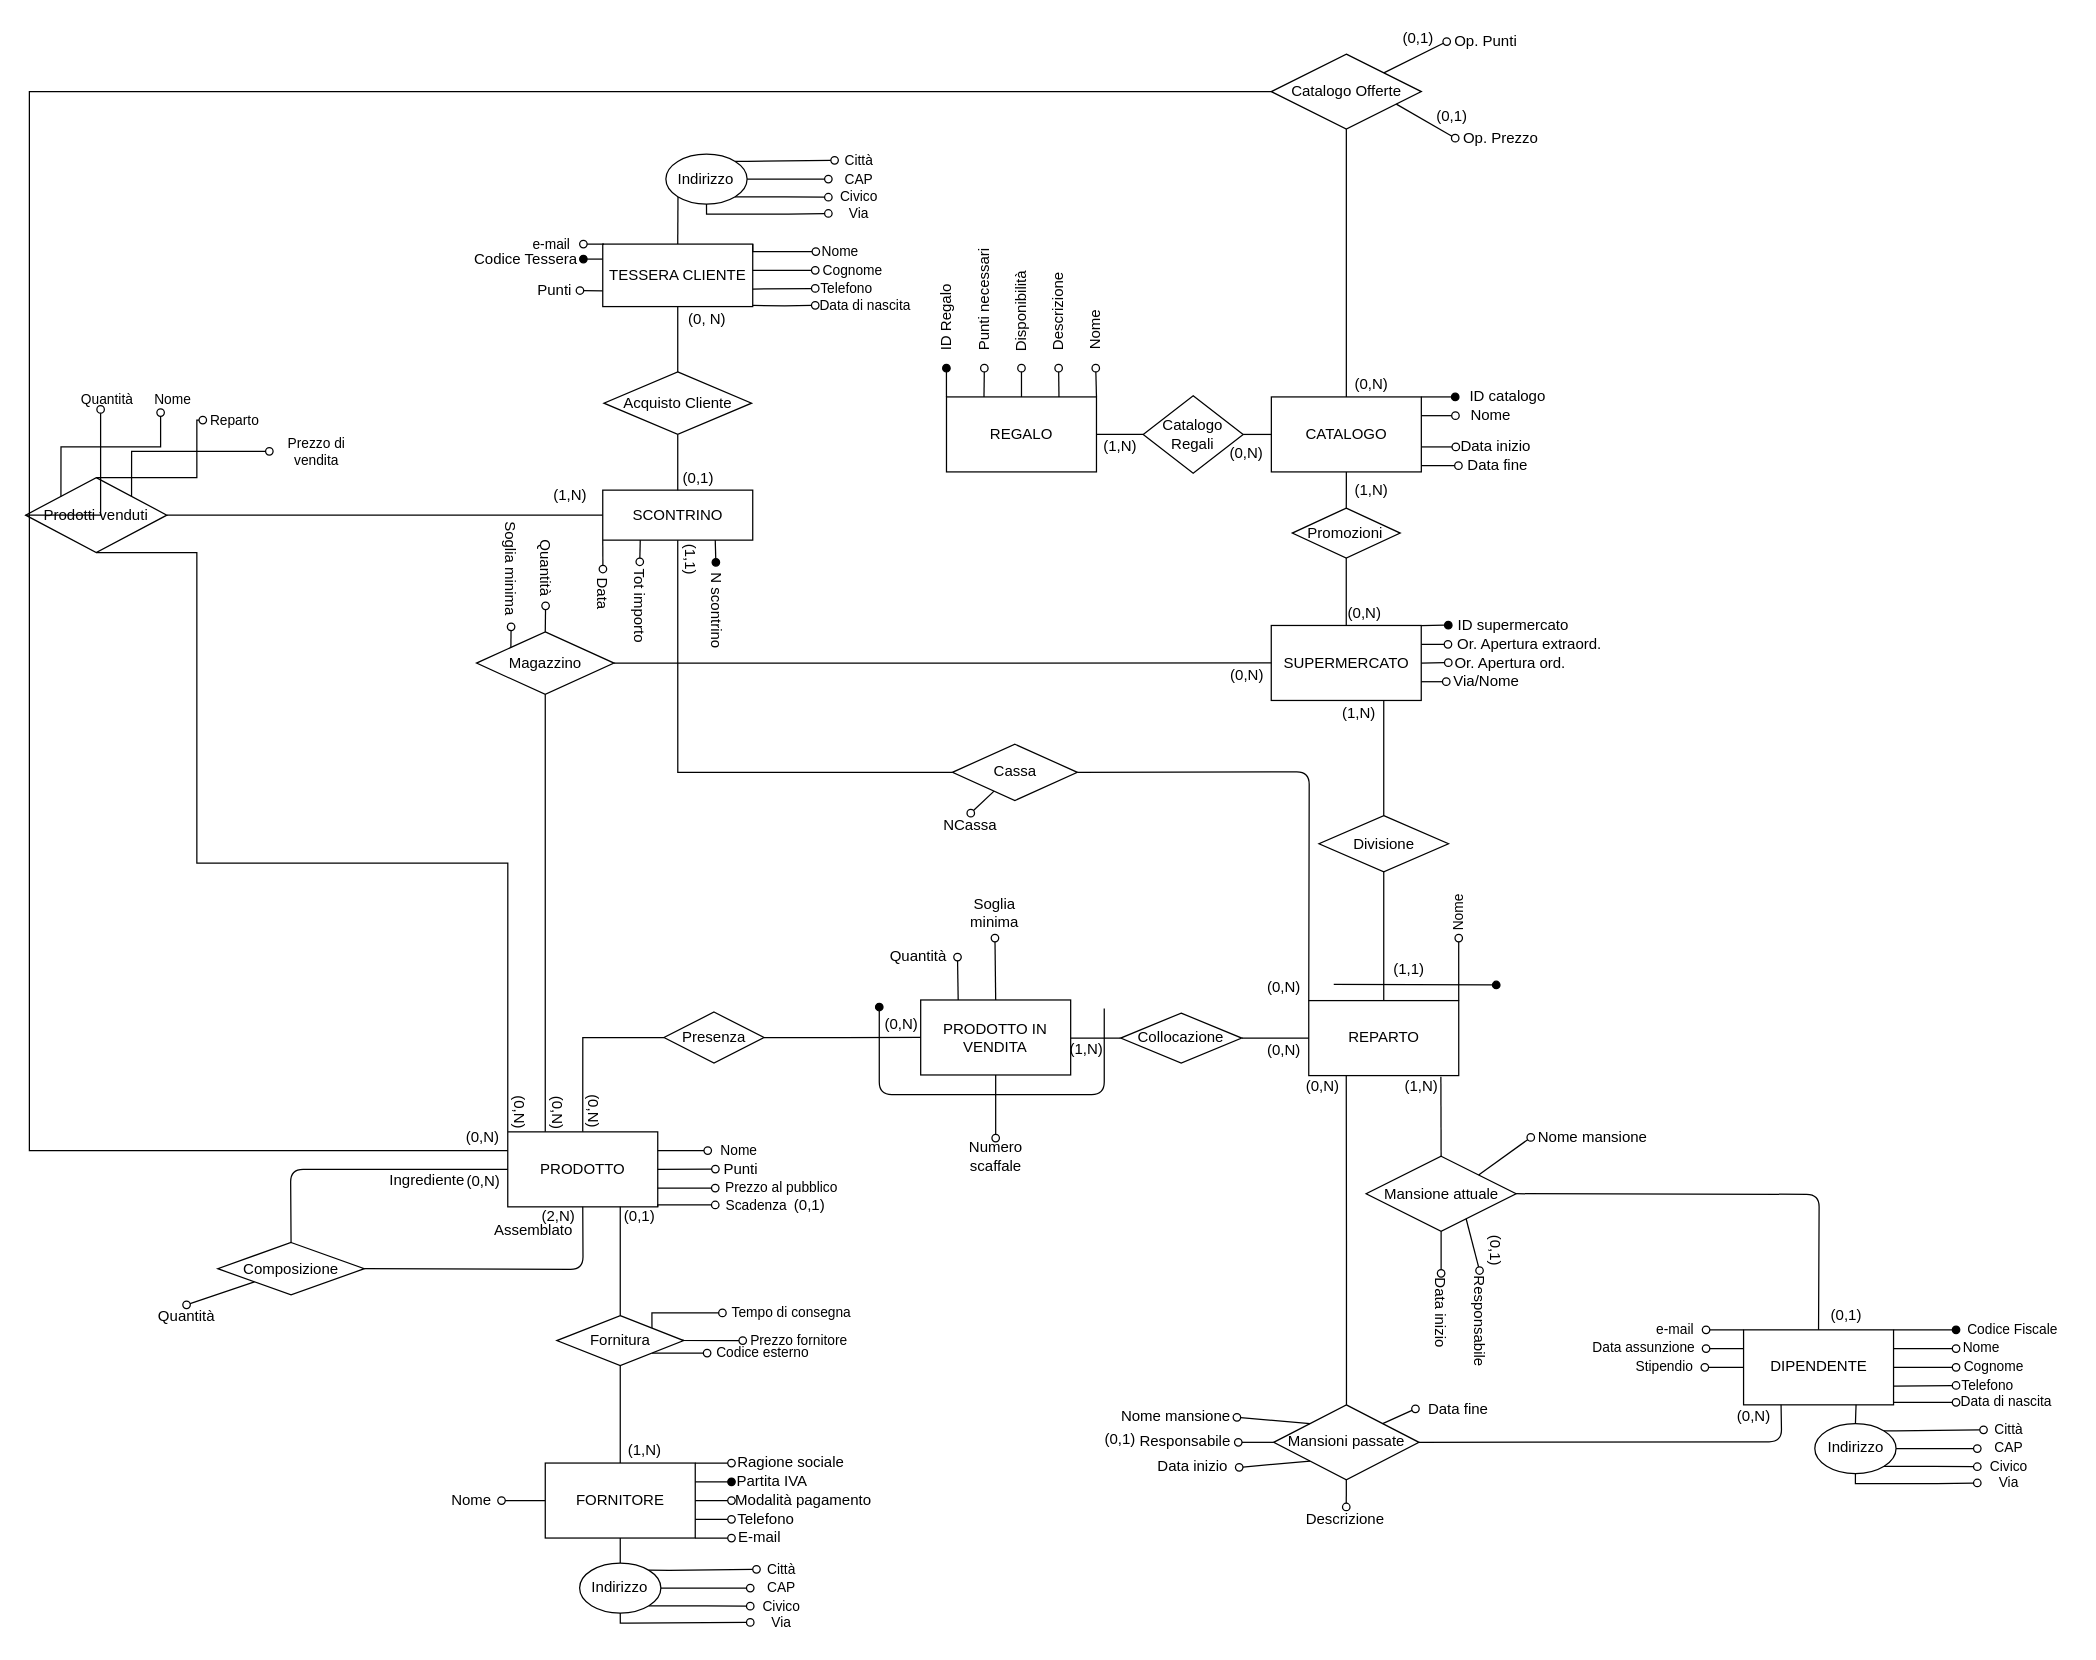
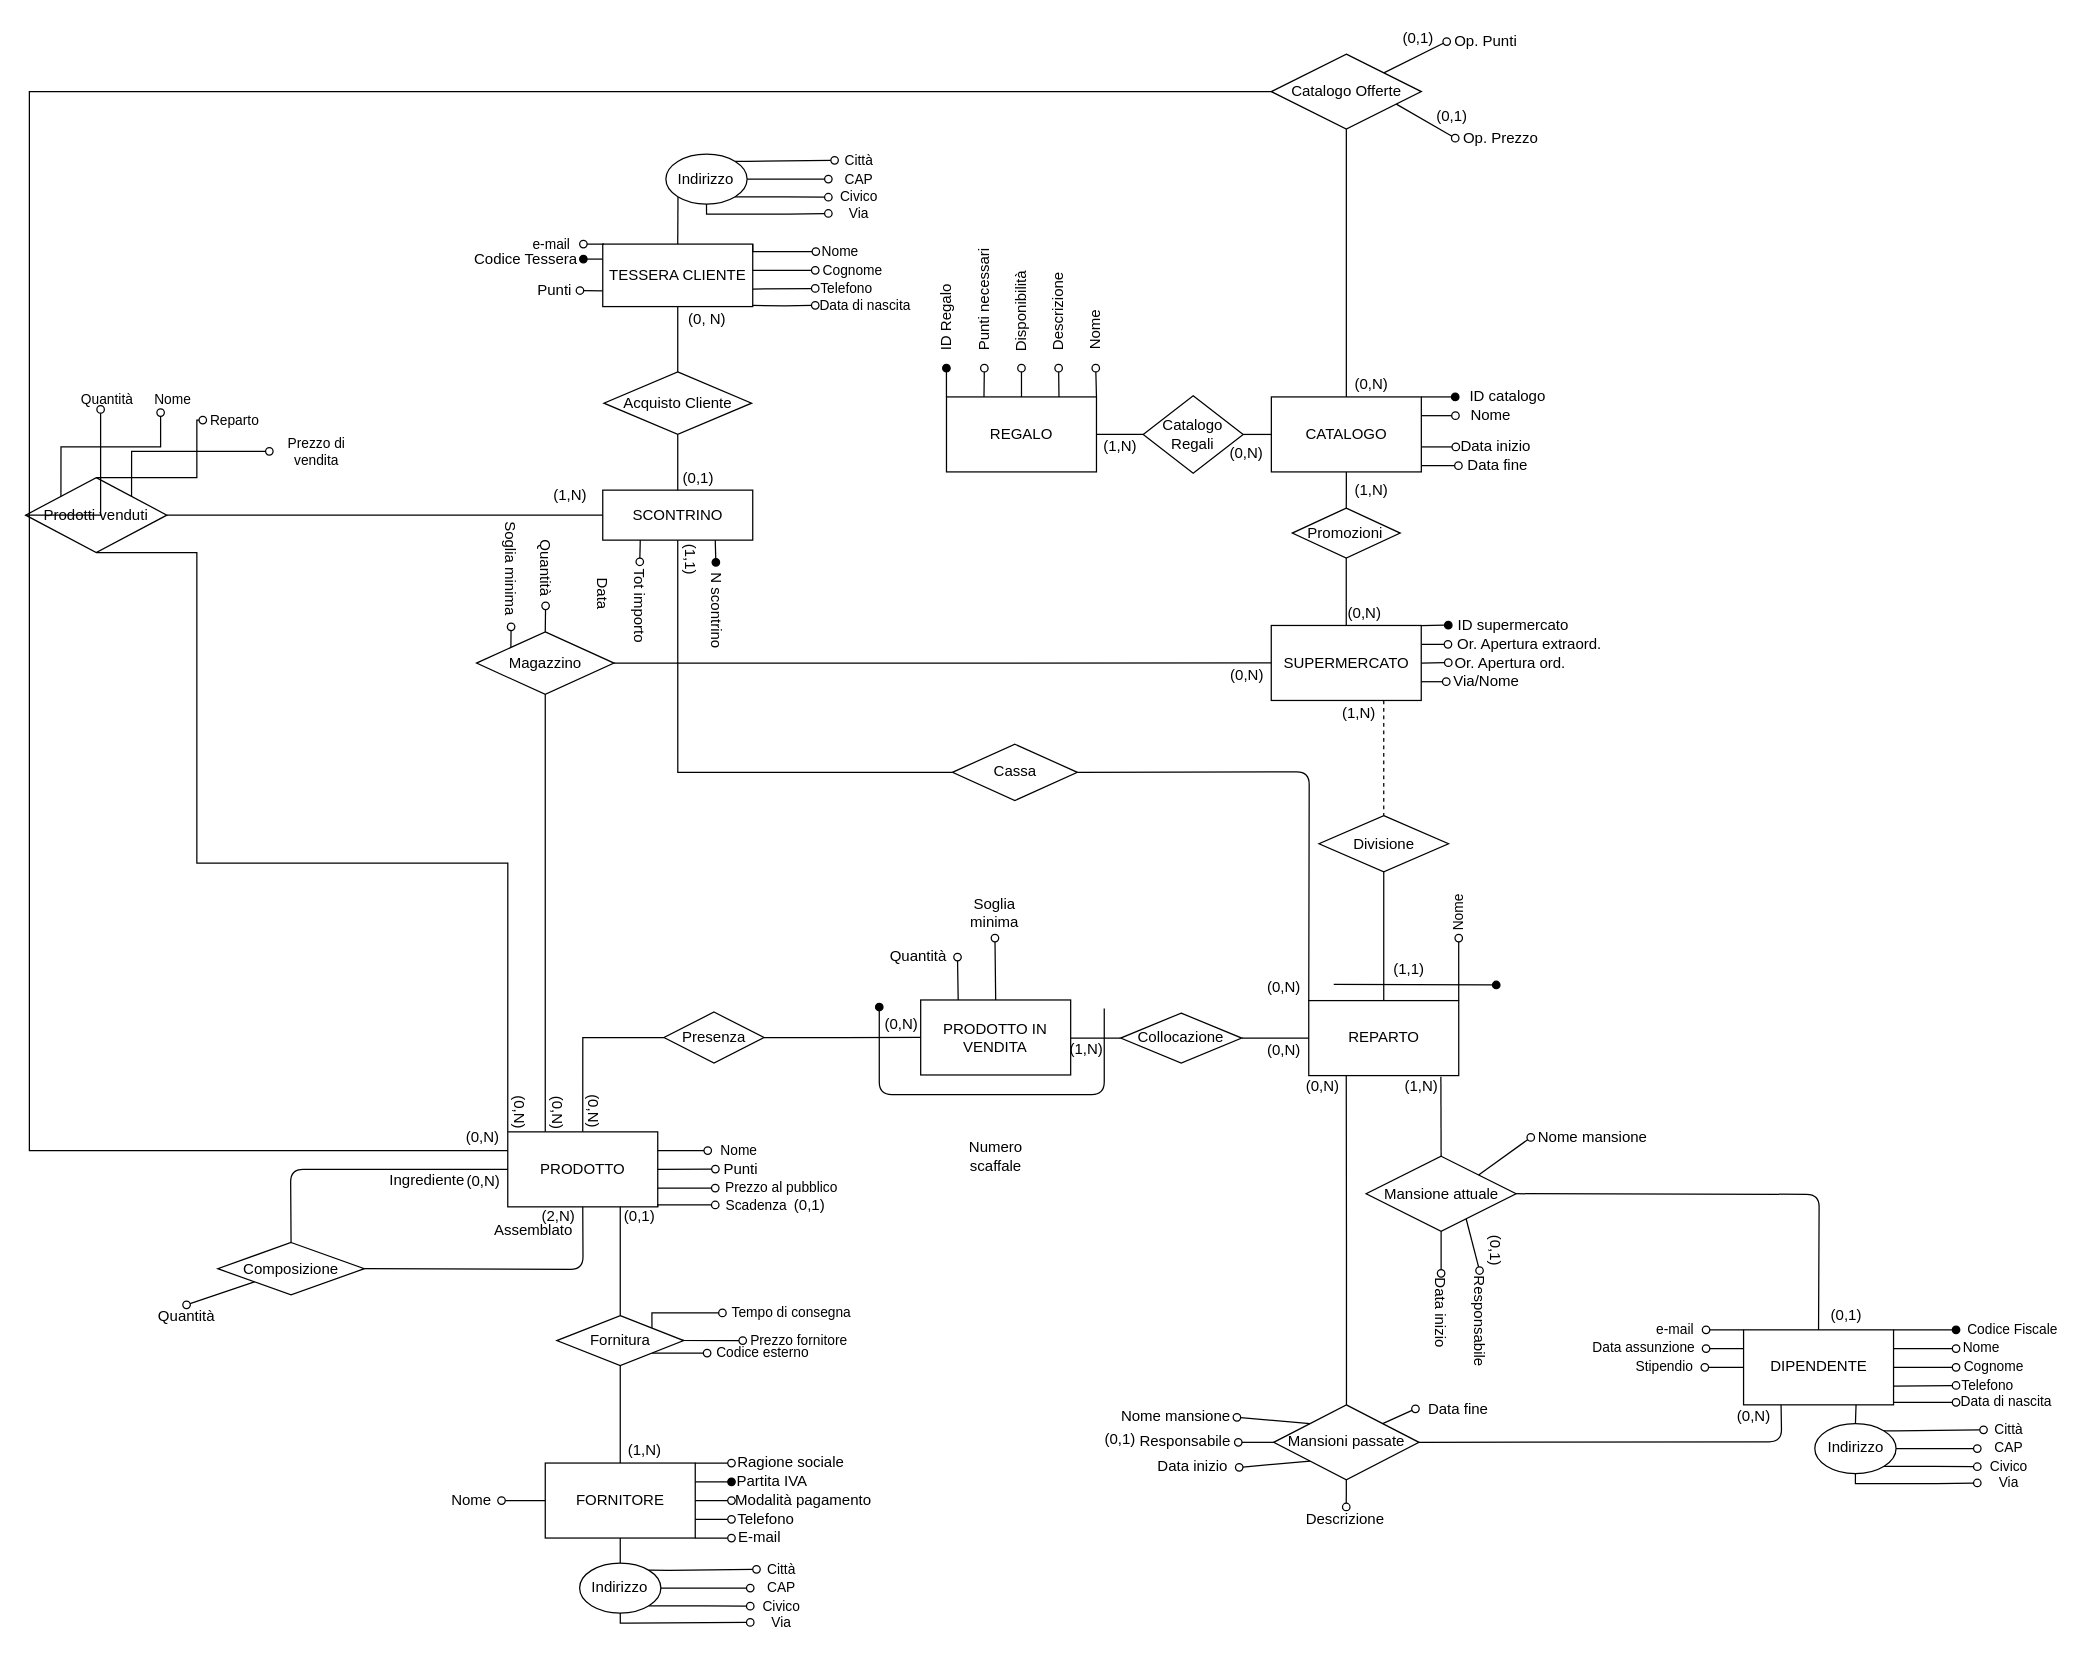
- <mxCell id="196" value="" style="endArrow=none;html=1;entryX=0;entryY=1;entryDx=0;entryDy=0;endFill=0;startArrow=oval;startFill=0;exitX=0;exitY=0.5;exitDx=0;exitDy=0;" parent="1" source="197" target="46" edge="1"><mxGeometry width="50" height="50" relative="1" as="geometry"><mxPoint x="369.26" y="524.947" as="sourcePoint" /><mxPoint x="374.26" y="454.45" as="targetPoint" /></mxGeometry></mxCell>
- <mxCell id="11" value="" style="endArrow=none;html=1;exitX=0.75;exitY=1;exitDx=0;exitDy=0;entryX=0.5;entryY=0;entryDx=0;entryDy=0;" parent="1" source="2" target="10" edge="1"><mxGeometry width="50" height="50" relative="1" as="geometry"><mxPoint x="1106.63" y="569.86" as="sourcePoint" /><mxPoint x="1235.63" y="684.86" as="targetPoint" /></mxGeometry></mxCell>
+ <mxCell id="11" value="" style="endArrow=none;html=1;exitX=0.75;exitY=1;exitDx=0;exitDy=0;entryX=0.5;entryY=0;entryDx=0;entryDy=0;dashed=1;" parent="1" source="2" target="10" edge="1"><mxGeometry width="50" height="50" relative="1" as="geometry"><mxPoint x="1106.63" y="569.86" as="sourcePoint" /><mxPoint x="1235.63" y="684.86" as="targetPoint" /></mxGeometry></mxCell>
- <mxCell id="98" value="" style="endArrow=none;html=1;entryX=0.25;entryY=1;entryDx=0;entryDy=0;endFill=0;startArrow=oval;startFill=0;exitX=0.5;exitY=0;exitDx=0;exitDy=0;" parent="1" source="99" target="97" edge="1"><mxGeometry width="50" height="50" relative="1" as="geometry"><mxPoint x="783.52" y="692.358" as="sourcePoint" /><mxPoint x="783.02" y="651.86" as="targetPoint" /></mxGeometry></mxCell>
- <mxCell id="99" value="NCassa" style="text;html=1;strokeColor=none;fillColor=none;align=center;verticalAlign=middle;whiteSpace=wrap;rounded=0;" parent="1" vertex="1"><mxGeometry x="751.21" y="649.998" width="50" height="20" as="geometry" /></mxCell>
- <mxCell id="205" value="" style="endArrow=none;html=1;entryX=0.5;entryY=1;entryDx=0;entryDy=0;endFill=0;startArrow=oval;startFill=0;exitX=0.5;exitY=0;exitDx=0;exitDy=0;" parent="1" source="206" target="141" edge="1"><mxGeometry width="50" height="50" relative="1" as="geometry"><mxPoint x="773.22" y="953.247" as="sourcePoint" /><mxPoint x="811.36" y="792.25" as="targetPoint" /></mxGeometry></mxCell>
